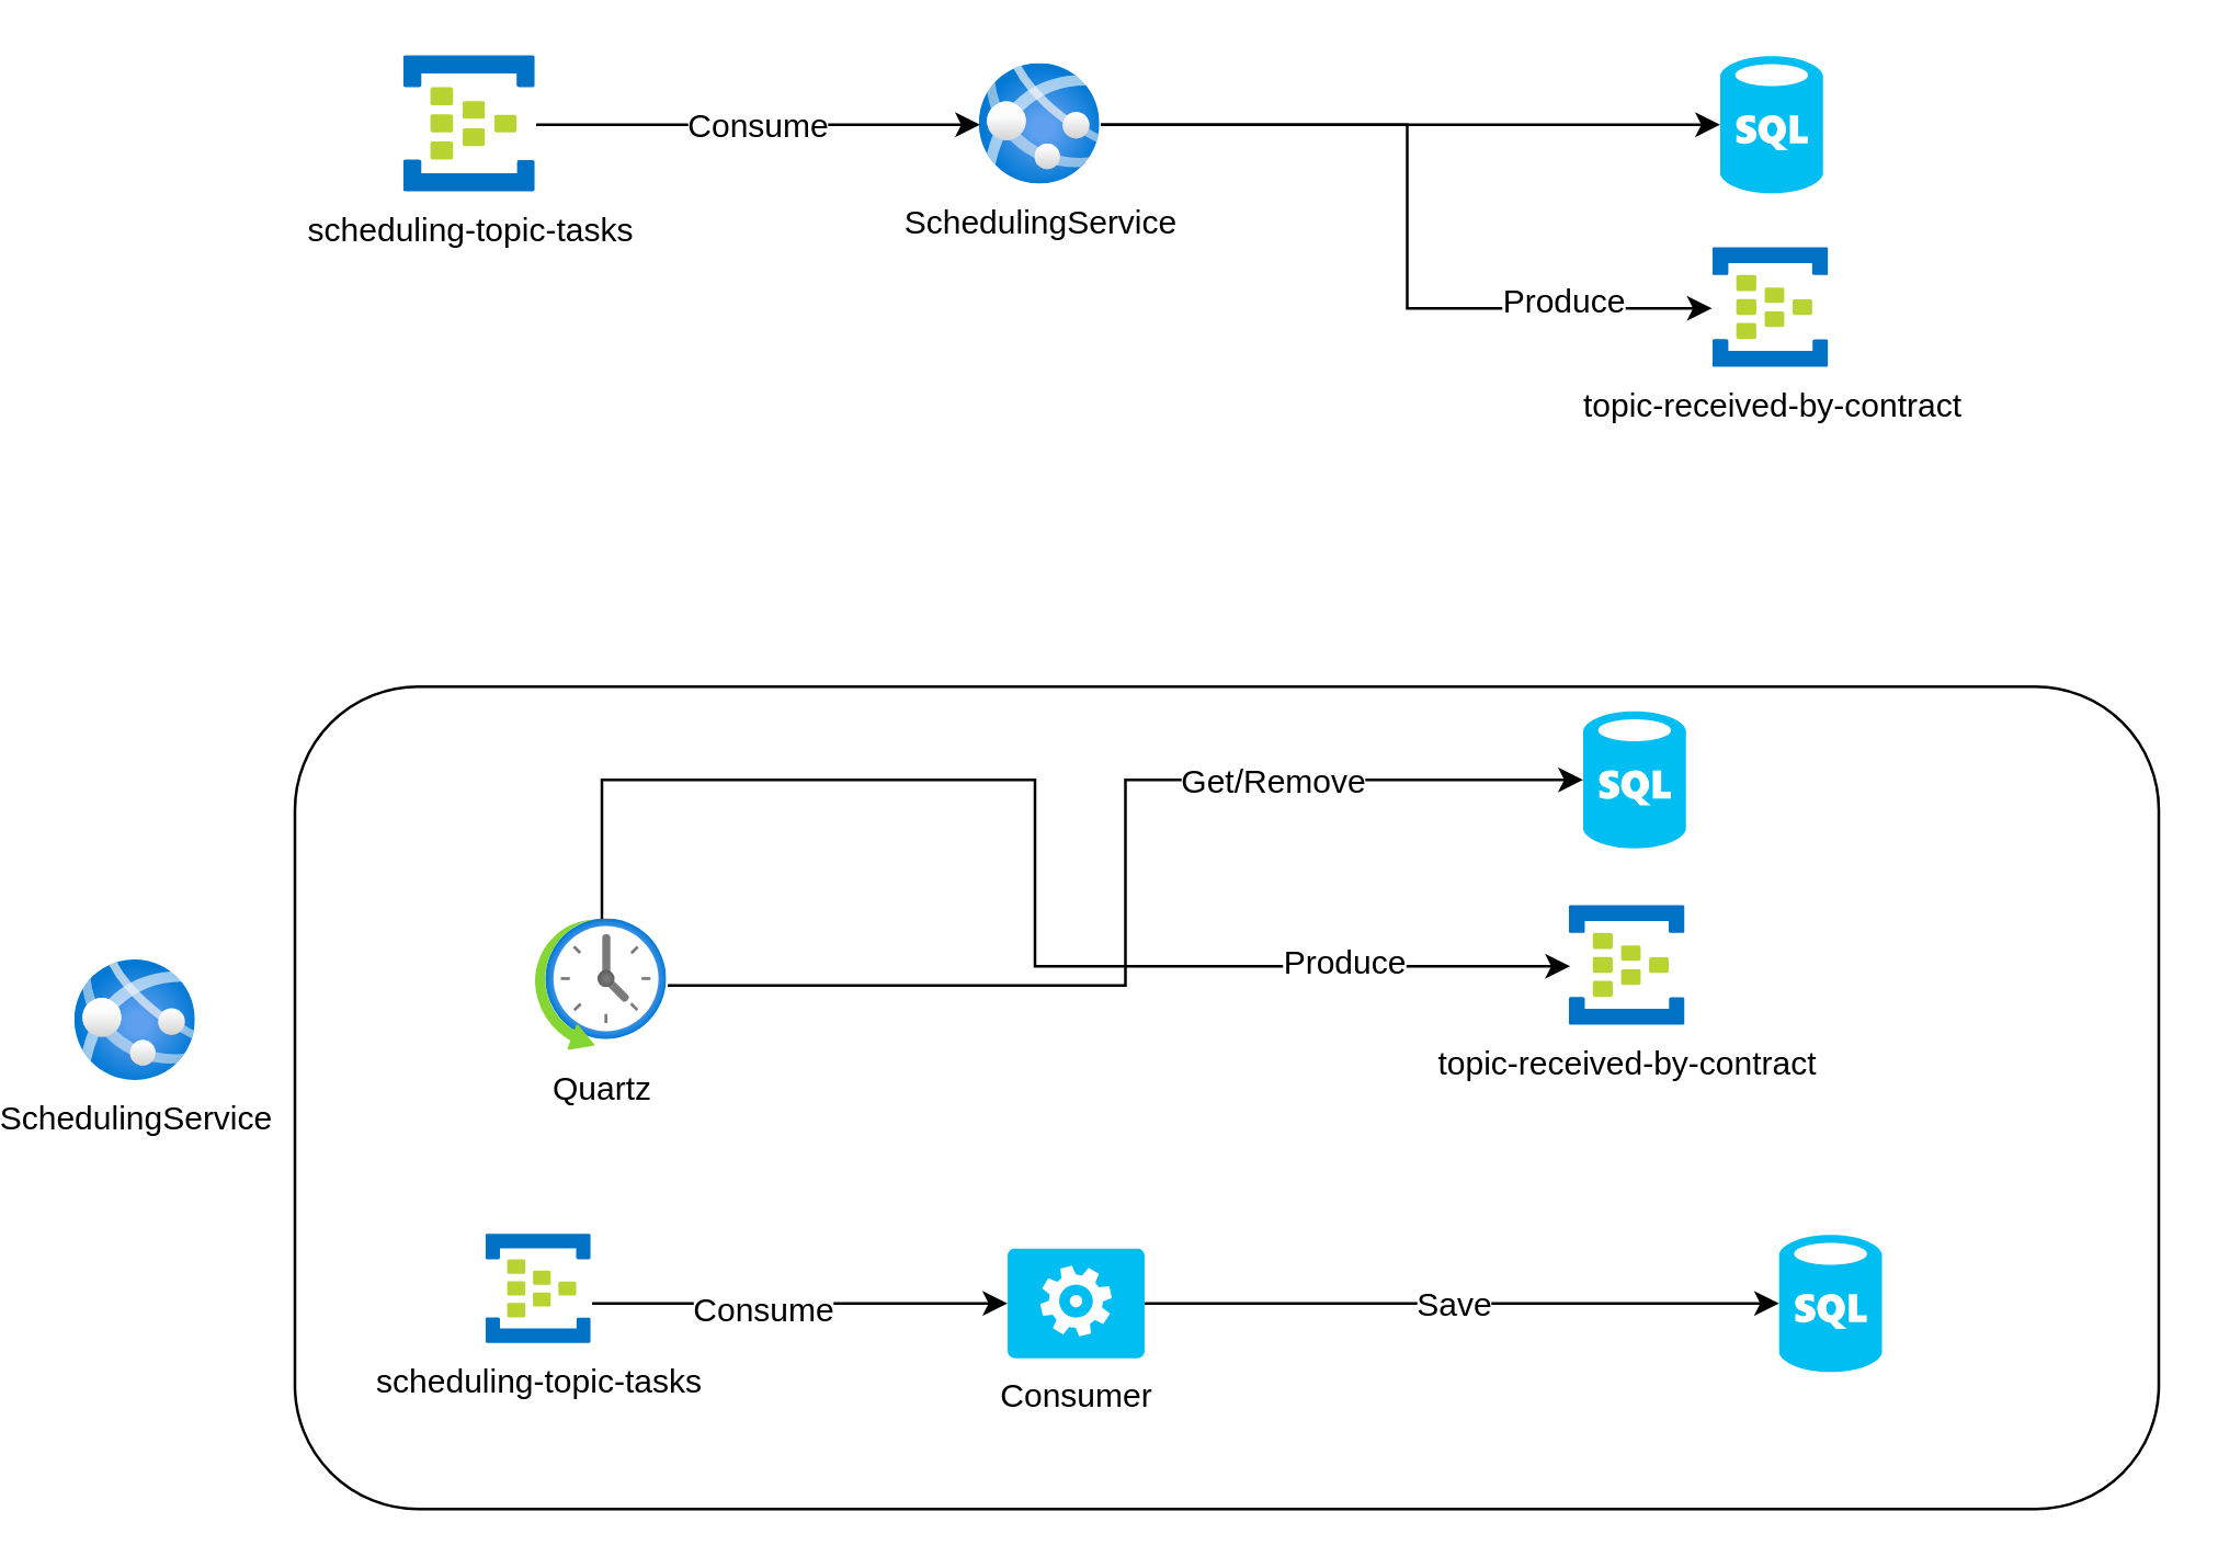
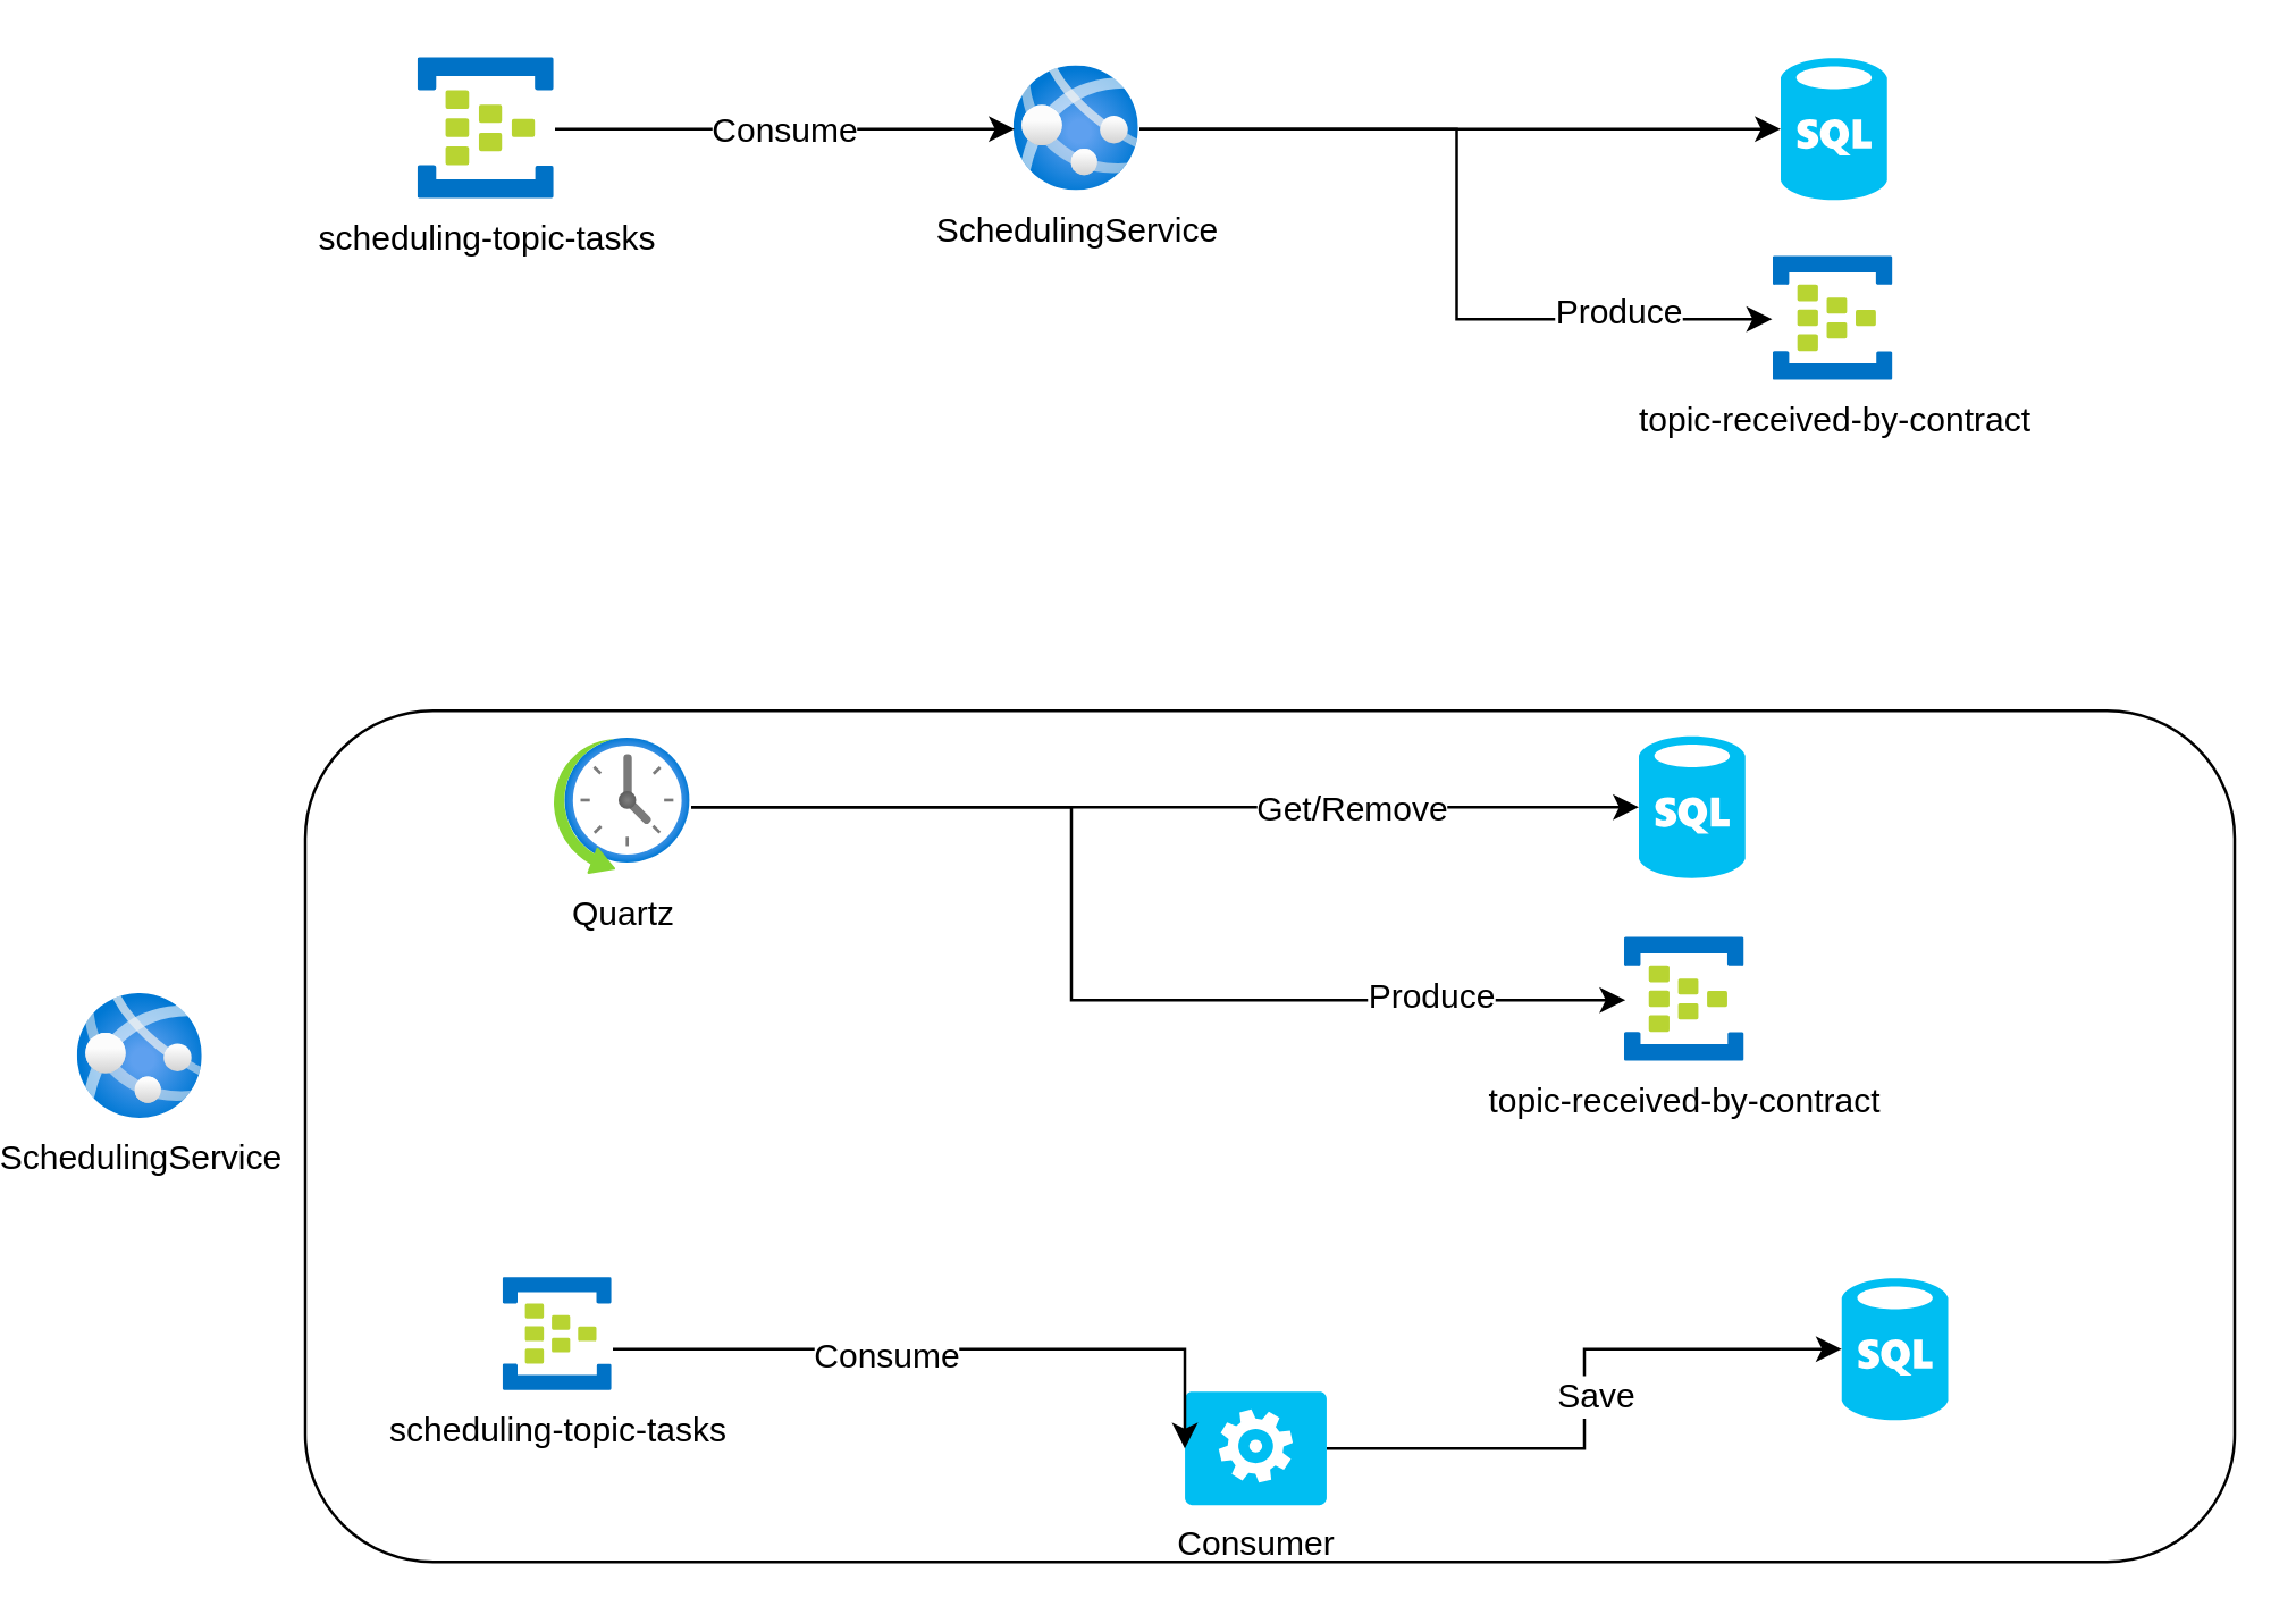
- <mxCell id="12" value="Quartz&lt;br&gt;" style="image;aspect=fixed;html=1;points=[];align=center;fontSize=12;image=img/lib/azure2/general/Scheduler.svg;" vertex="1" parent="1"><mxGeometry x="188" y="335" width="48" height="48" as="geometry" /></mxCell>
+ <mxCell id="12" value="Quartz&lt;br&gt;" style="image;aspect=fixed;html=1;points=[];align=center;fontSize=12;image=img/lib/azure2/general/Scheduler.svg;" vertex="1" parent="1"><mxGeometry x="188" y="260" width="48" height="48" as="geometry" /></mxCell>
- <mxCell id="15" value="Consumer" style="verticalLabelPosition=bottom;html=1;verticalAlign=top;align=center;strokeColor=none;fillColor=#00BEF2;shape=mxgraph.azure.worker_role;rounded=1;glass=0;fontFamily=Helvetica;fontSize=12;fontColor=default;" vertex="1" parent="1"><mxGeometry x="360" y="455" width="50" height="40" as="geometry" /></mxCell>
+ <mxCell id="15" value="Consumer" style="verticalLabelPosition=bottom;html=1;verticalAlign=top;align=center;strokeColor=none;fillColor=#00BEF2;shape=mxgraph.azure.worker_role;rounded=1;glass=0;fontFamily=Helvetica;fontSize=12;fontColor=default;" vertex="1" parent="1"><mxGeometry x="410" y="490" width="50" height="40" as="geometry" /></mxCell>
